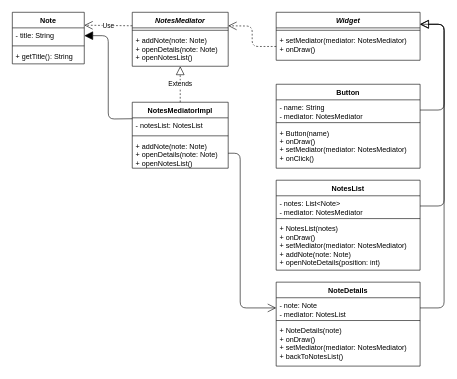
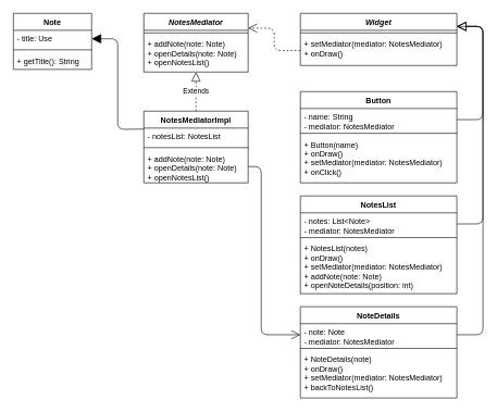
- <mxCell id="13" value="Use" style="endArrow=open;endSize=12;dashed=1;html=1;entryX=1;entryY=0.25;entryDx=0;entryDy=0;exitX=0;exitY=0.25;exitDx=0;exitDy=0;" edge="1" parent="1" source="6" target="2"><mxGeometry width="160" relative="1" as="geometry"><mxPoint x="200" y="230" as="sourcePoint" /><mxPoint x="360" y="230" as="targetPoint" /></mxGeometry></mxCell>
- <mxCell id="3" value="- title: String" style="text;strokeColor=none;fillColor=none;align=left;verticalAlign=top;spacingLeft=4;spacingRight=4;overflow=hidden;rotatable=0;points=[[0,0.5],[1,0.5]];portConstraint=eastwest;" vertex="1" parent="2"><mxGeometry y="26" width="120" height="26" as="geometry" /></mxCell>
+ <mxCell id="3" value="- title: Use" style="text;strokeColor=none;fillColor=none;align=left;verticalAlign=top;spacingLeft=4;spacingRight=4;overflow=hidden;rotatable=0;points=[[0,0.5],[1,0.5]];portConstraint=eastwest;" vertex="1" parent="2"><mxGeometry y="26" width="120" height="26" as="geometry" /></mxCell>
- <mxCell id="27" value="- note: Note&#10;- mediator: NotesList" style="text;strokeColor=none;fillColor=none;align=left;verticalAlign=top;spacingLeft=4;spacingRight=4;overflow=hidden;rotatable=0;points=[[0,0.5],[1,0.5]];portConstraint=eastwest;" vertex="1" parent="26"><mxGeometry y="26" width="240" height="34" as="geometry" /></mxCell>
+ <mxCell id="27" value="- note: Note&#10;- mediator: NotesMediator" style="text;strokeColor=none;fillColor=none;align=left;verticalAlign=top;spacingLeft=4;spacingRight=4;overflow=hidden;rotatable=0;points=[[0,0.5],[1,0.5]];portConstraint=eastwest;" vertex="1" parent="26"><mxGeometry y="26" width="240" height="34" as="geometry" /></mxCell>
